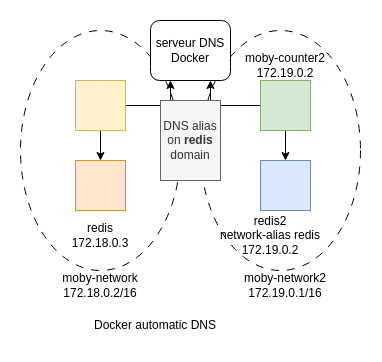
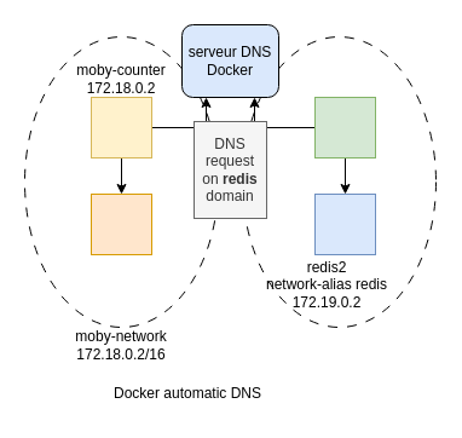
- <mxCell id="14" value="&lt;div&gt;serveur DNS&lt;/div&gt;&lt;div&gt;Docker&lt;/div&gt;" style="rounded=1;whiteSpace=wrap;html=1;" vertex="1" parent="1"><mxGeometry x="150" y="20" width="80" height="60" as="geometry" /></mxCell>
+ <mxCell id="14" value="&lt;div&gt;serveur DNS&lt;/div&gt;&lt;div&gt;Docker&lt;/div&gt;" style="rounded=1;whiteSpace=wrap;html=1;fillColor=#dae8fc;" vertex="1" parent="1"><mxGeometry x="150" y="20" width="80" height="60" as="geometry" /></mxCell>
+ <mxCell id="19" value="&lt;div&gt;moby-counter&lt;/div&gt;&lt;div&gt;172.18.0.2&lt;/div&gt;" style="text;html=1;align=center;verticalAlign=middle;whiteSpace=wrap;rounded=0;" vertex="1" parent="1"><mxGeometry x="55" y="50" width="90" height="30" as="geometry" /></mxCell>
- <mxCell id="16" value="&lt;div&gt;moby-counter2&lt;/div&gt;&lt;div&gt;172.19.0.2&lt;/div&gt;" style="text;html=1;align=center;verticalAlign=middle;whiteSpace=wrap;rounded=0;" vertex="1" parent="1"><mxGeometry x="240" y="50" width="90" height="30" as="geometry" /></mxCell>
- <mxCell id="20" value="DNS alias&lt;br&gt;on &lt;b&gt;redis&lt;/b&gt; domain" style="text;html=1;align=center;verticalAlign=middle;whiteSpace=wrap;rounded=0;fillColor=#f5f5f5;fontColor=#333333;strokeColor=#666666;" vertex="1" parent="1"><mxGeometry x="160" y="100" width="60" height="80" as="geometry" /></mxCell>
+ <mxCell id="20" value="DNS request&lt;br&gt;on &lt;b&gt;redis&lt;/b&gt; domain" style="text;html=1;align=center;verticalAlign=middle;whiteSpace=wrap;rounded=0;fillColor=#f5f5f5;fontColor=#333333;strokeColor=#666666;" vertex="1" parent="1"><mxGeometry x="160" y="100" width="60" height="80" as="geometry" /></mxCell>
- <mxCell id="18" value="&lt;div&gt;redis&lt;br&gt;&lt;/div&gt;&lt;div&gt;172.18.0.3&lt;/div&gt;" style="text;html=1;align=center;verticalAlign=middle;whiteSpace=wrap;rounded=0;" vertex="1" parent="1"><mxGeometry x="45" y="220" width="110" height="30" as="geometry" /></mxCell>
- <mxCell id="15" value="&lt;div&gt;moby-network2&lt;/div&gt;&lt;div&gt;172.19.0.1/16&lt;/div&gt;" style="text;html=1;align=center;verticalAlign=middle;whiteSpace=wrap;rounded=0;" vertex="1" parent="1"><mxGeometry x="240" y="270" width="90" height="30" as="geometry" /></mxCell>
